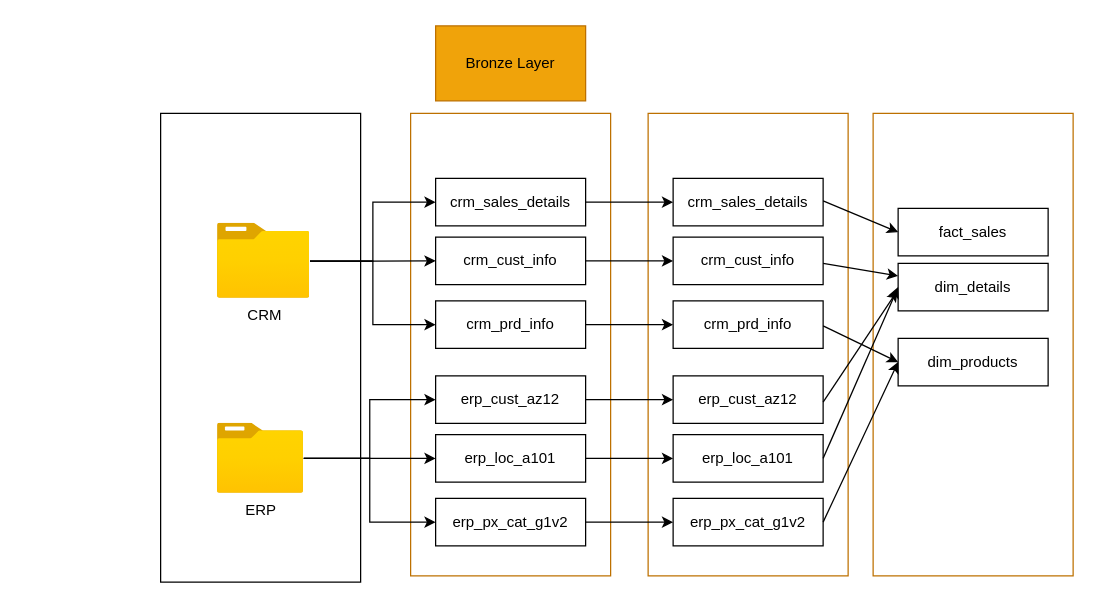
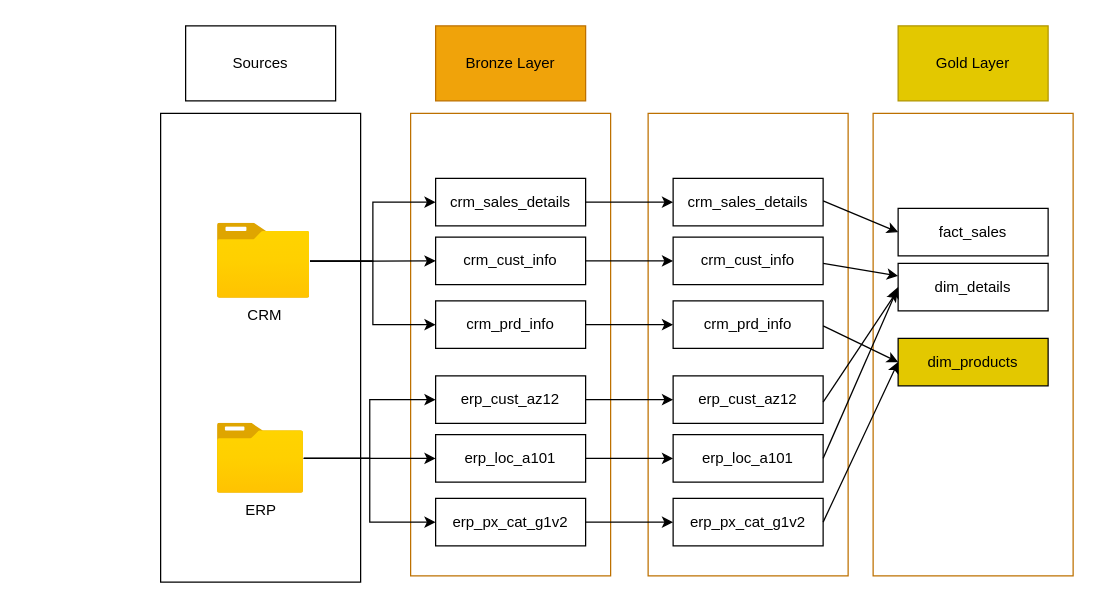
+ <mxCell id="3" value="Sources" style="rounded=0;whiteSpace=wrap;html=1;" vertex="1" parent="1"><mxGeometry x="148" y="20" width="120" height="60" as="geometry" /></mxCell>
+ <mxCell id="16" value="Gold Layer" style="rounded=0;whiteSpace=wrap;html=1;fillColor=#e3c800;strokeColor=#B09500;fontColor=#000000;" vertex="1" parent="1"><mxGeometry x="718" y="20" width="120" height="60" as="geometry" /></mxCell>
- <mxCell id="37" value="dim_products" style="rounded=0;whiteSpace=wrap;html=1;" vertex="1" parent="1"><mxGeometry x="718" y="270" width="120" height="38" as="geometry" /></mxCell>
+ <mxCell id="37" value="dim_products" style="rounded=0;whiteSpace=wrap;html=1;fillColor=#e3c800;" vertex="1" parent="1"><mxGeometry x="718" y="270" width="120" height="38" as="geometry" /></mxCell>
